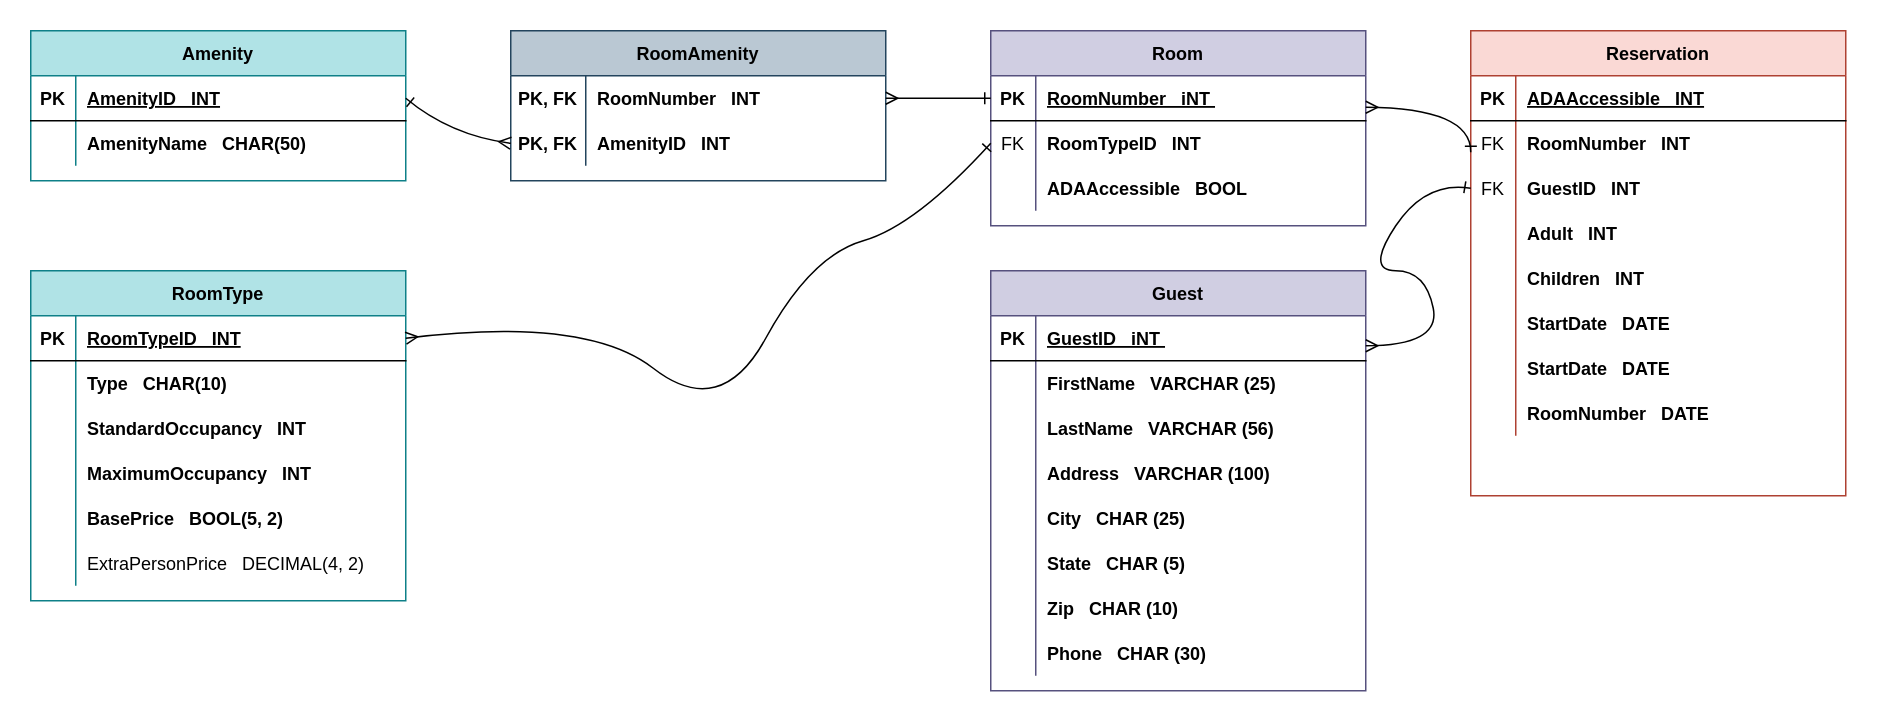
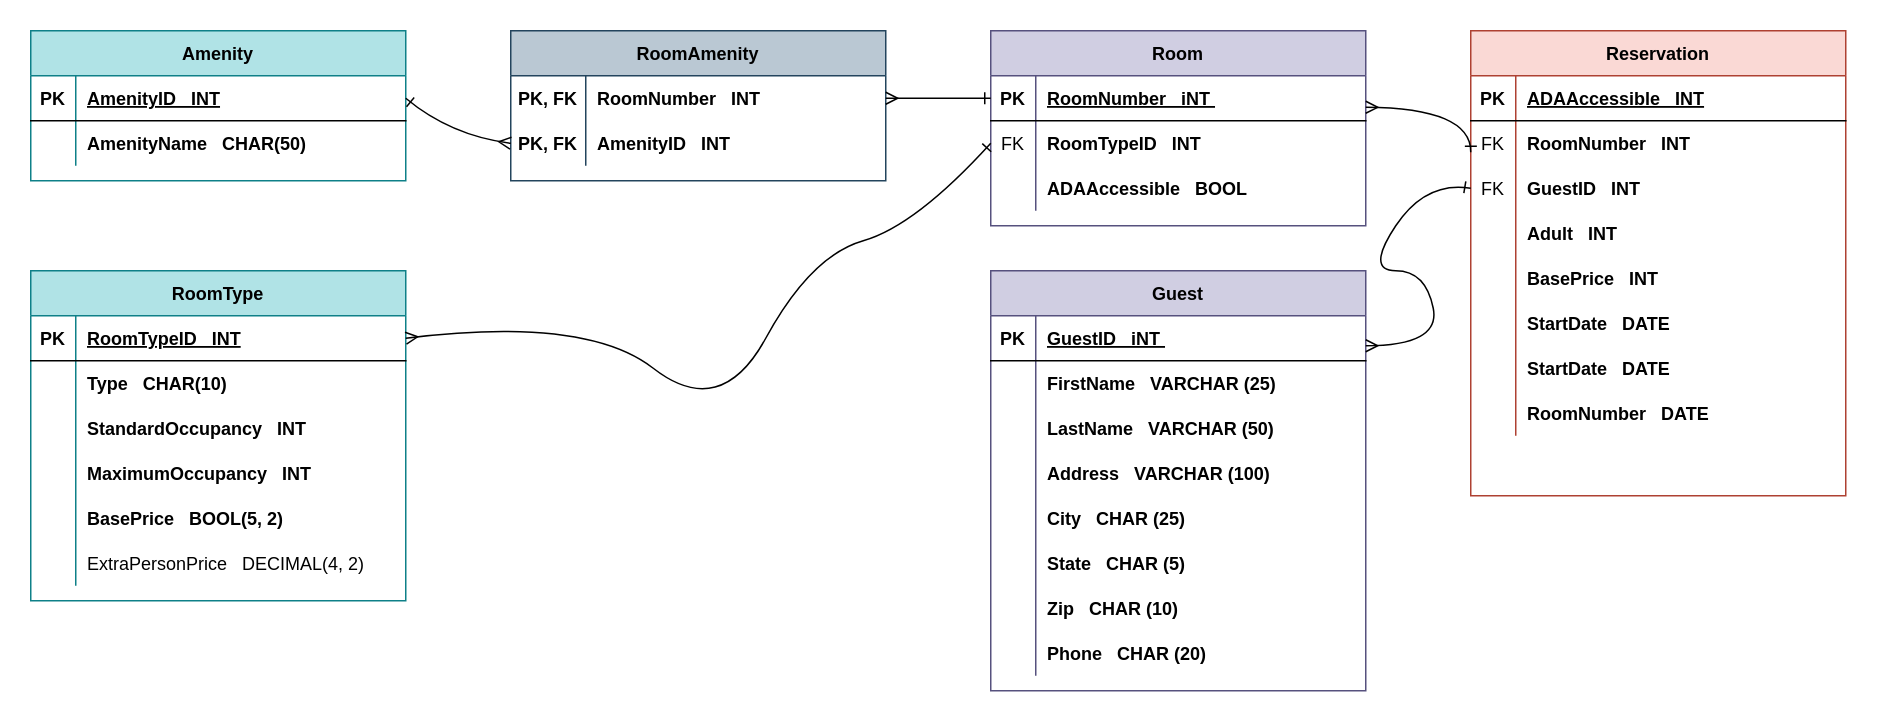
- <mxCell id="60" value="Children   INT" style="shape=partialRectangle;overflow=hidden;connectable=0;fillColor=none;top=0;left=0;bottom=0;right=0;align=left;spacingLeft=6;fontStyle=1" parent="58" vertex="1"><mxGeometry x="30" width="220" height="30" as="geometry"><mxRectangle width="220" height="30" as="alternateBounds" /></mxGeometry></mxCell>
+ <mxCell id="60" value="BasePrice   INT" style="shape=partialRectangle;overflow=hidden;connectable=0;fillColor=none;top=0;left=0;bottom=0;right=0;align=left;spacingLeft=6;fontStyle=1" parent="58" vertex="1"><mxGeometry x="30" width="220" height="30" as="geometry"><mxRectangle width="220" height="30" as="alternateBounds" /></mxGeometry></mxCell>
- <mxCell id="29" value="LastName   VARCHAR (56)" style="shape=partialRectangle;overflow=hidden;connectable=0;fillColor=none;top=0;left=0;bottom=0;right=0;align=left;spacingLeft=6;fontStyle=1" parent="27" vertex="1"><mxGeometry x="30" width="220" height="30" as="geometry"><mxRectangle width="220" height="30" as="alternateBounds" /></mxGeometry></mxCell>
+ <mxCell id="29" value="LastName   VARCHAR (50)" style="shape=partialRectangle;overflow=hidden;connectable=0;fillColor=none;top=0;left=0;bottom=0;right=0;align=left;spacingLeft=6;fontStyle=1" parent="27" vertex="1"><mxGeometry x="30" width="220" height="30" as="geometry"><mxRectangle width="220" height="30" as="alternateBounds" /></mxGeometry></mxCell>
- <mxCell id="44" value="Phone   CHAR (30)" style="shape=partialRectangle;overflow=hidden;connectable=0;fillColor=none;top=0;left=0;bottom=0;right=0;align=left;spacingLeft=6;fontStyle=1" parent="42" vertex="1"><mxGeometry x="30" width="220" height="30" as="geometry"><mxRectangle width="220" height="30" as="alternateBounds" /></mxGeometry></mxCell>
+ <mxCell id="44" value="Phone   CHAR (20)" style="shape=partialRectangle;overflow=hidden;connectable=0;fillColor=none;top=0;left=0;bottom=0;right=0;align=left;spacingLeft=6;fontStyle=1" parent="42" vertex="1"><mxGeometry x="30" width="220" height="30" as="geometry"><mxRectangle width="220" height="30" as="alternateBounds" /></mxGeometry></mxCell>
